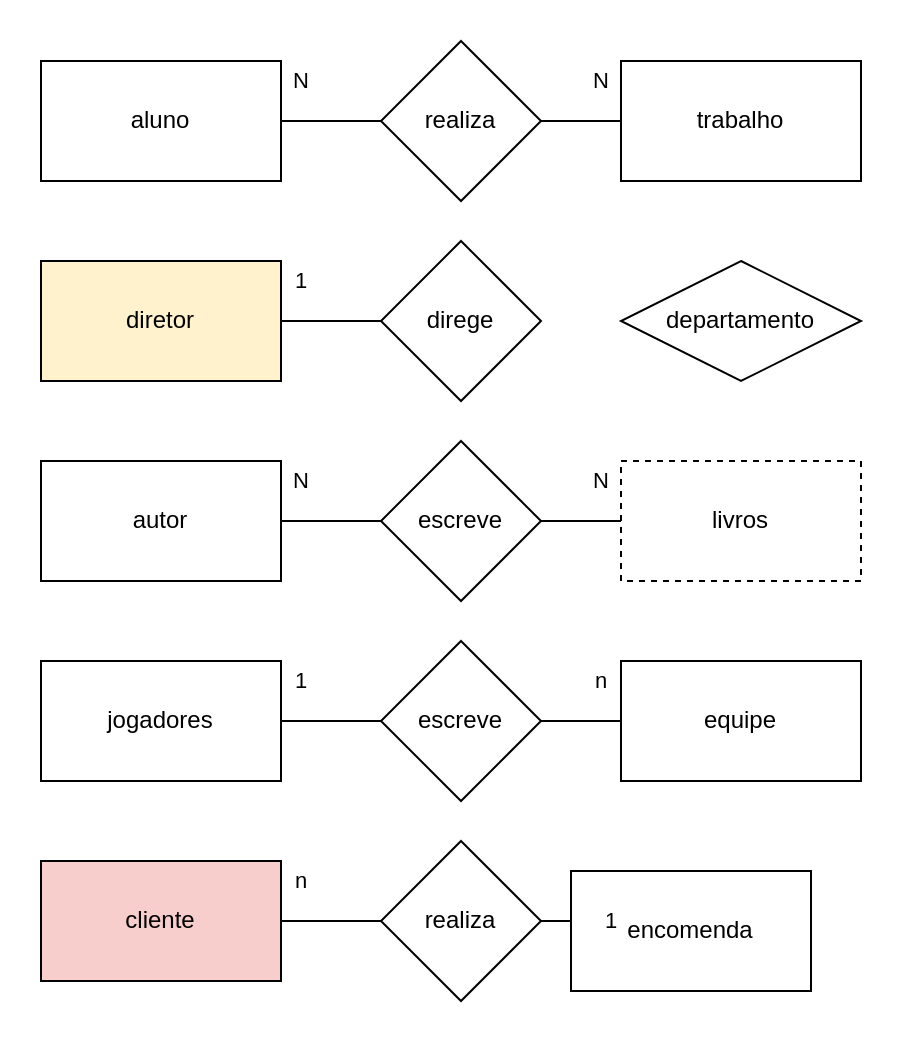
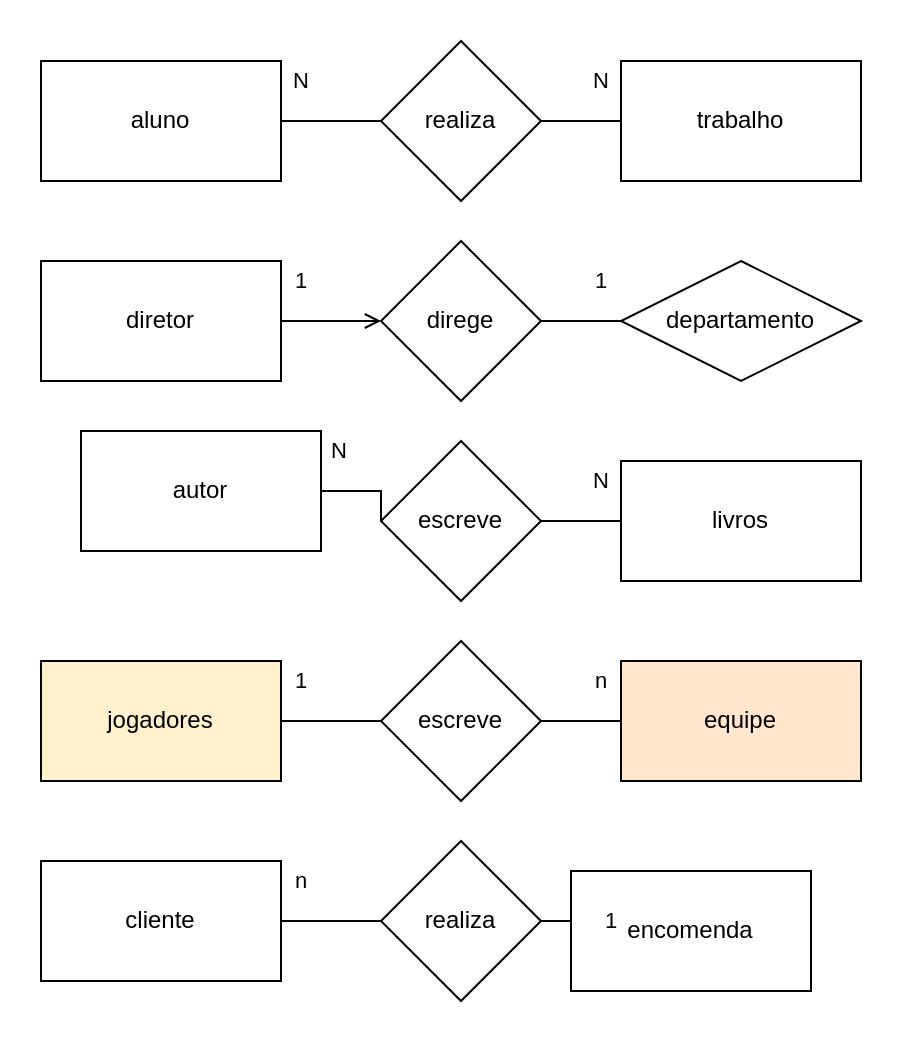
- <mxCell id="8" value="diretor&lt;br&gt;" style="rounded=0;whiteSpace=wrap;html=1;fillColor=#fff2cc;" vertex="1" parent="1"><mxGeometry x="20" y="130" width="120" height="60" as="geometry" /></mxCell>
+ <mxCell id="8" value="diretor&lt;br&gt;" style="rounded=0;whiteSpace=wrap;html=1;" vertex="1" parent="1"><mxGeometry x="20" y="130" width="120" height="60" as="geometry" /></mxCell>
- <mxCell id="7" value="1" style="edgeStyle=orthogonalEdgeStyle;rounded=0;orthogonalLoop=1;jettySize=auto;html=1;exitX=1;exitY=0.5;exitDx=0;exitDy=0;entryX=0;entryY=0.5;entryDx=0;entryDy=0;endArrow=none;endFill=0;" edge="1" parent="1" source="8" target="11"><mxGeometry x="-0.6" y="20" relative="1" as="geometry"><mxPoint as="offset" /></mxGeometry></mxCell>
+ <mxCell id="7" value="1" style="edgeStyle=orthogonalEdgeStyle;rounded=0;orthogonalLoop=1;jettySize=auto;html=1;exitX=1;exitY=0.5;exitDx=0;exitDy=0;entryX=0;entryY=0.5;entryDx=0;entryDy=0;endArrow=open;endFill=0;" edge="1" parent="1" source="8" target="11"><mxGeometry x="-0.6" y="20" relative="1" as="geometry"><mxPoint as="offset" /></mxGeometry></mxCell>
+ <mxCell id="10" value="1" style="edgeStyle=orthogonalEdgeStyle;rounded=0;orthogonalLoop=1;jettySize=auto;html=1;exitX=1;exitY=0.5;exitDx=0;exitDy=0;entryX=0;entryY=0.5;entryDx=0;entryDy=0;endArrow=none;endFill=0;" edge="1" parent="1" source="11" target="9"><mxGeometry x="0.5" y="20" relative="1" as="geometry"><mxPoint as="offset" /></mxGeometry></mxCell>
- <mxCell id="13" value="autor" style="rounded=0;whiteSpace=wrap;html=1;" vertex="1" parent="1"><mxGeometry x="20" y="230" width="120" height="60" as="geometry" /></mxCell>
+ <mxCell id="13" value="autor" style="rounded=0;whiteSpace=wrap;html=1;" vertex="1" parent="1"><mxGeometry x="40" y="215" width="120" height="60" as="geometry" /></mxCell>
- <mxCell id="14" value="livros" style="rounded=0;whiteSpace=wrap;html=1;dashed=1;" vertex="1" parent="1"><mxGeometry x="310" y="230" width="120" height="60" as="geometry" /></mxCell>
+ <mxCell id="14" value="livros" style="rounded=0;whiteSpace=wrap;html=1;" vertex="1" parent="1"><mxGeometry x="310" y="230" width="120" height="60" as="geometry" /></mxCell>
- <mxCell id="18" value="jogadores" style="rounded=0;whiteSpace=wrap;html=1;" vertex="1" parent="1"><mxGeometry x="20" y="330" width="120" height="60" as="geometry" /></mxCell>
+ <mxCell id="18" value="jogadores" style="rounded=0;whiteSpace=wrap;html=1;fillColor=#fff2cc;" vertex="1" parent="1"><mxGeometry x="20" y="330" width="120" height="60" as="geometry" /></mxCell>
- <mxCell id="19" value="equipe" style="rounded=0;whiteSpace=wrap;html=1;" vertex="1" parent="1"><mxGeometry x="310" y="330" width="120" height="60" as="geometry" /></mxCell>
+ <mxCell id="19" value="equipe" style="rounded=0;whiteSpace=wrap;html=1;fillColor=#ffe6cc;" vertex="1" parent="1"><mxGeometry x="310" y="330" width="120" height="60" as="geometry" /></mxCell>
- <mxCell id="23" value="cliente" style="rounded=0;whiteSpace=wrap;html=1;fillColor=#f8cecc;" vertex="1" parent="1"><mxGeometry x="20" y="430" width="120" height="60" as="geometry" /></mxCell>
+ <mxCell id="23" value="cliente" style="rounded=0;whiteSpace=wrap;html=1;" vertex="1" parent="1"><mxGeometry x="20" y="430" width="120" height="60" as="geometry" /></mxCell>
